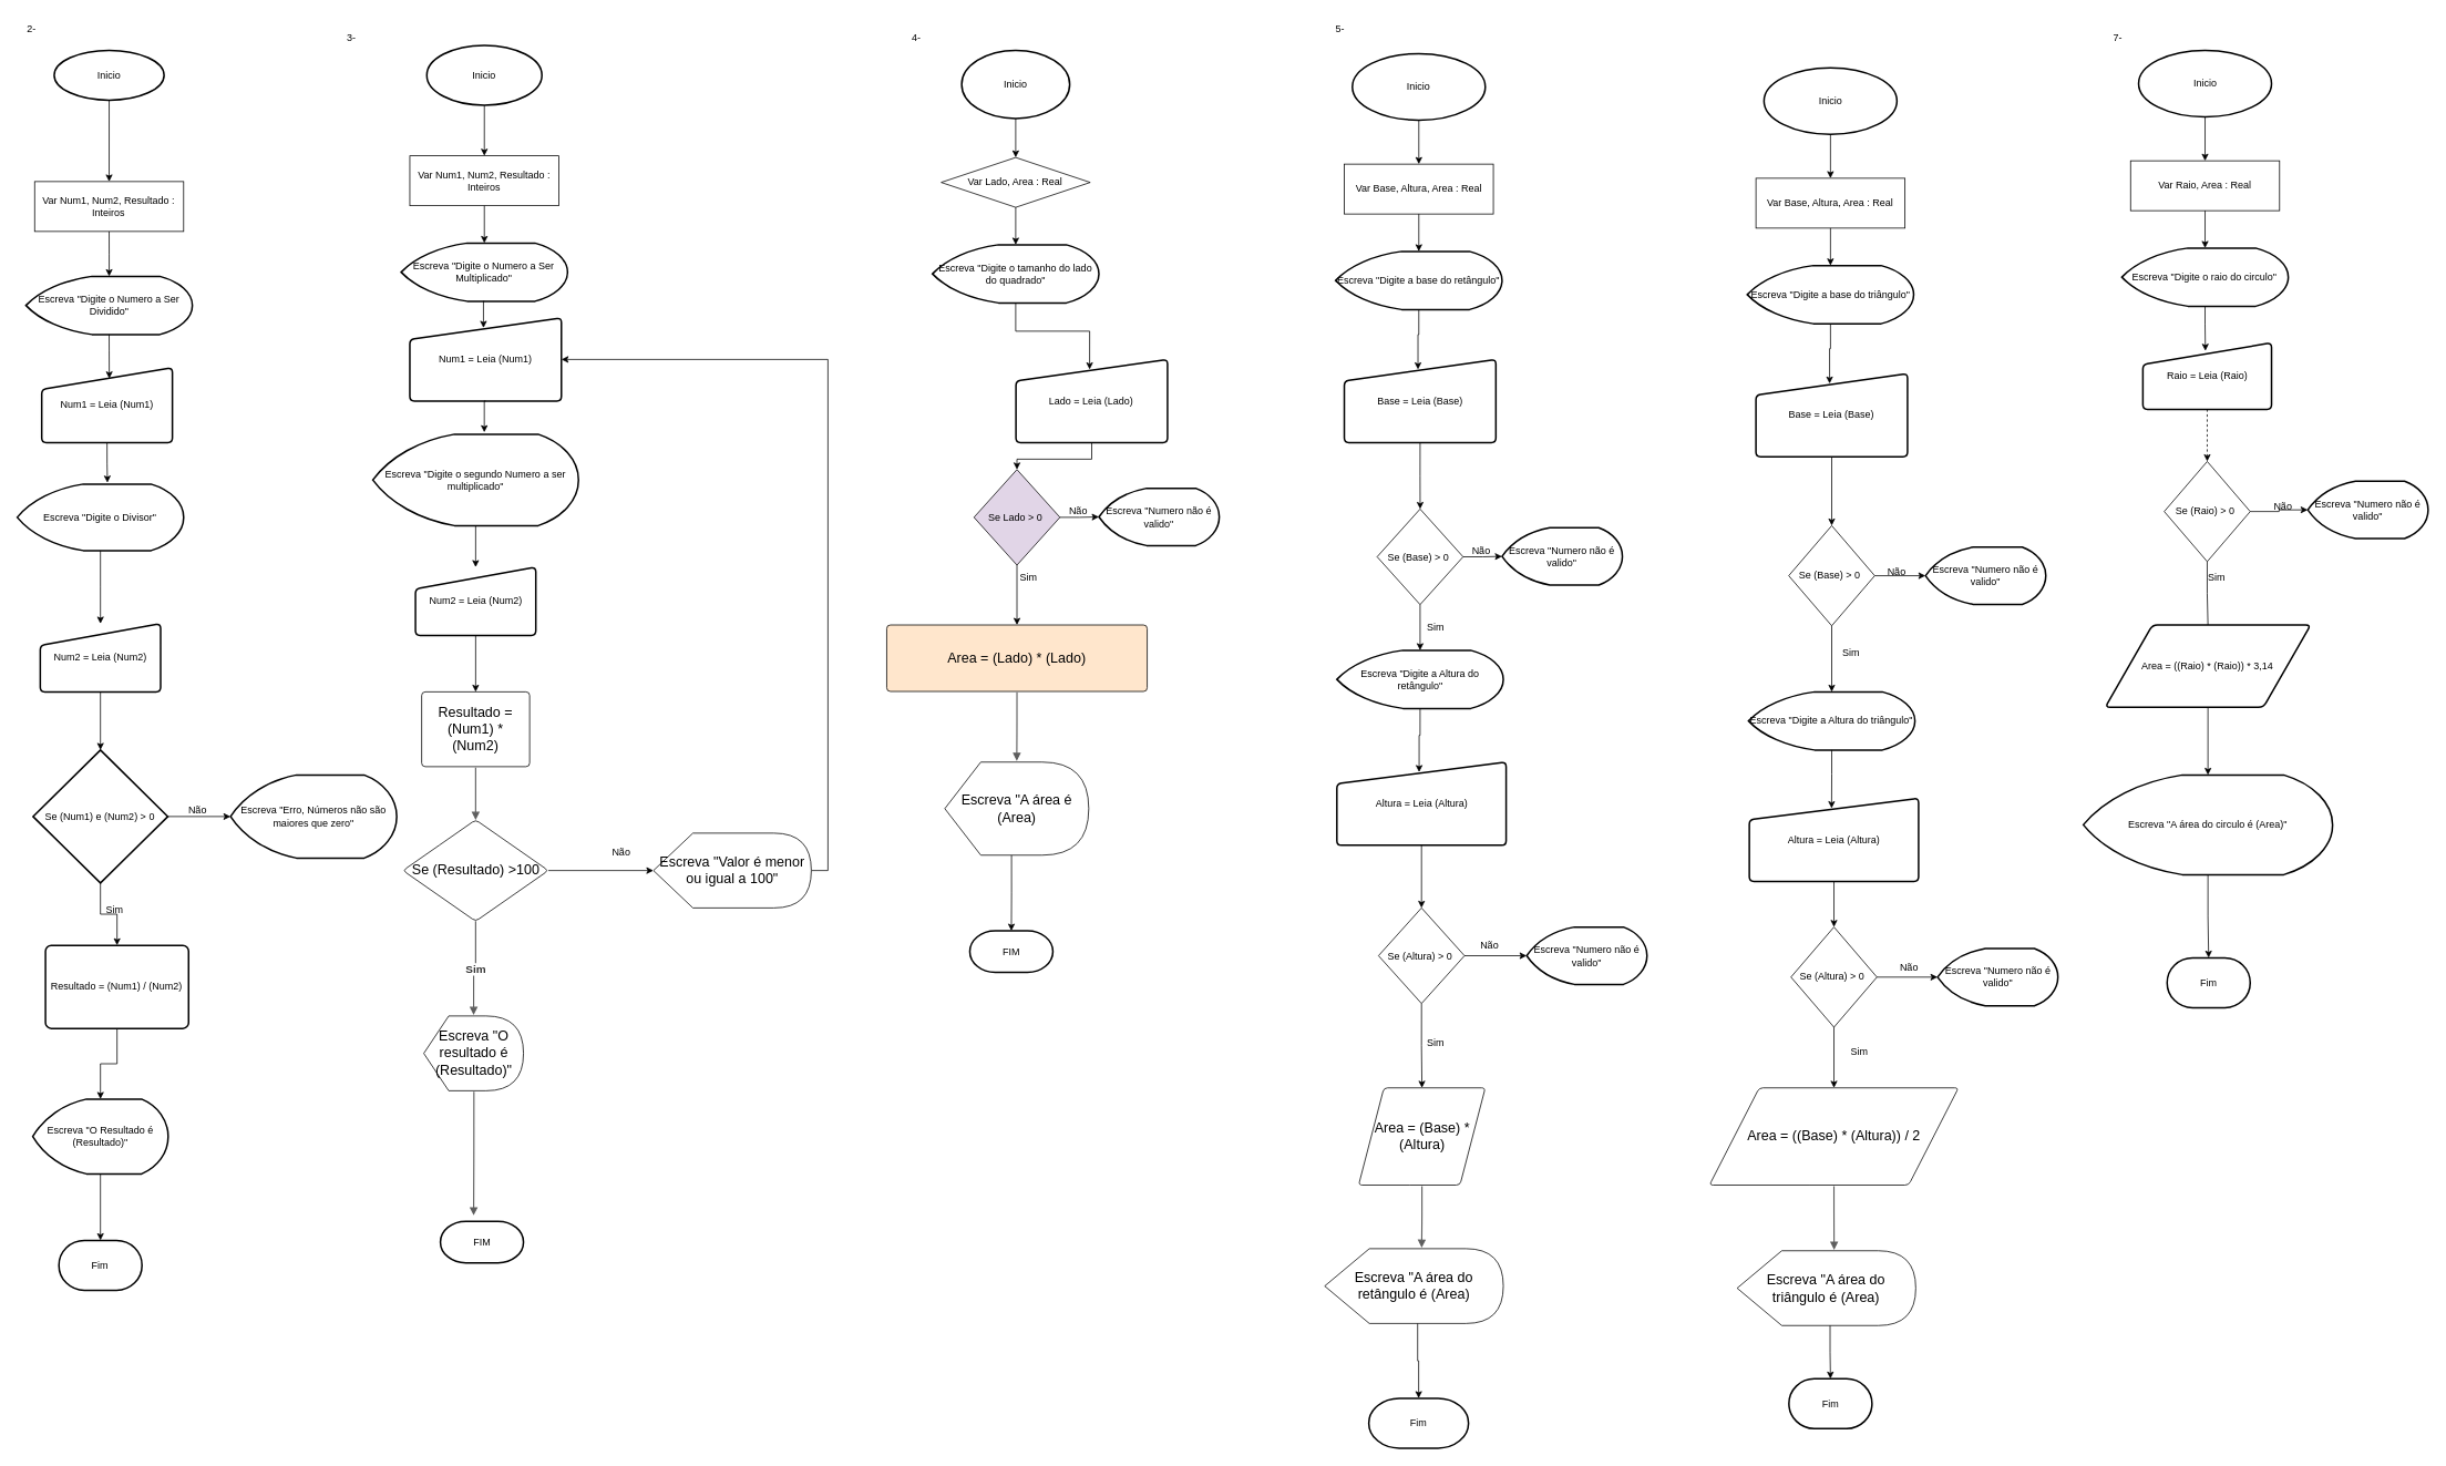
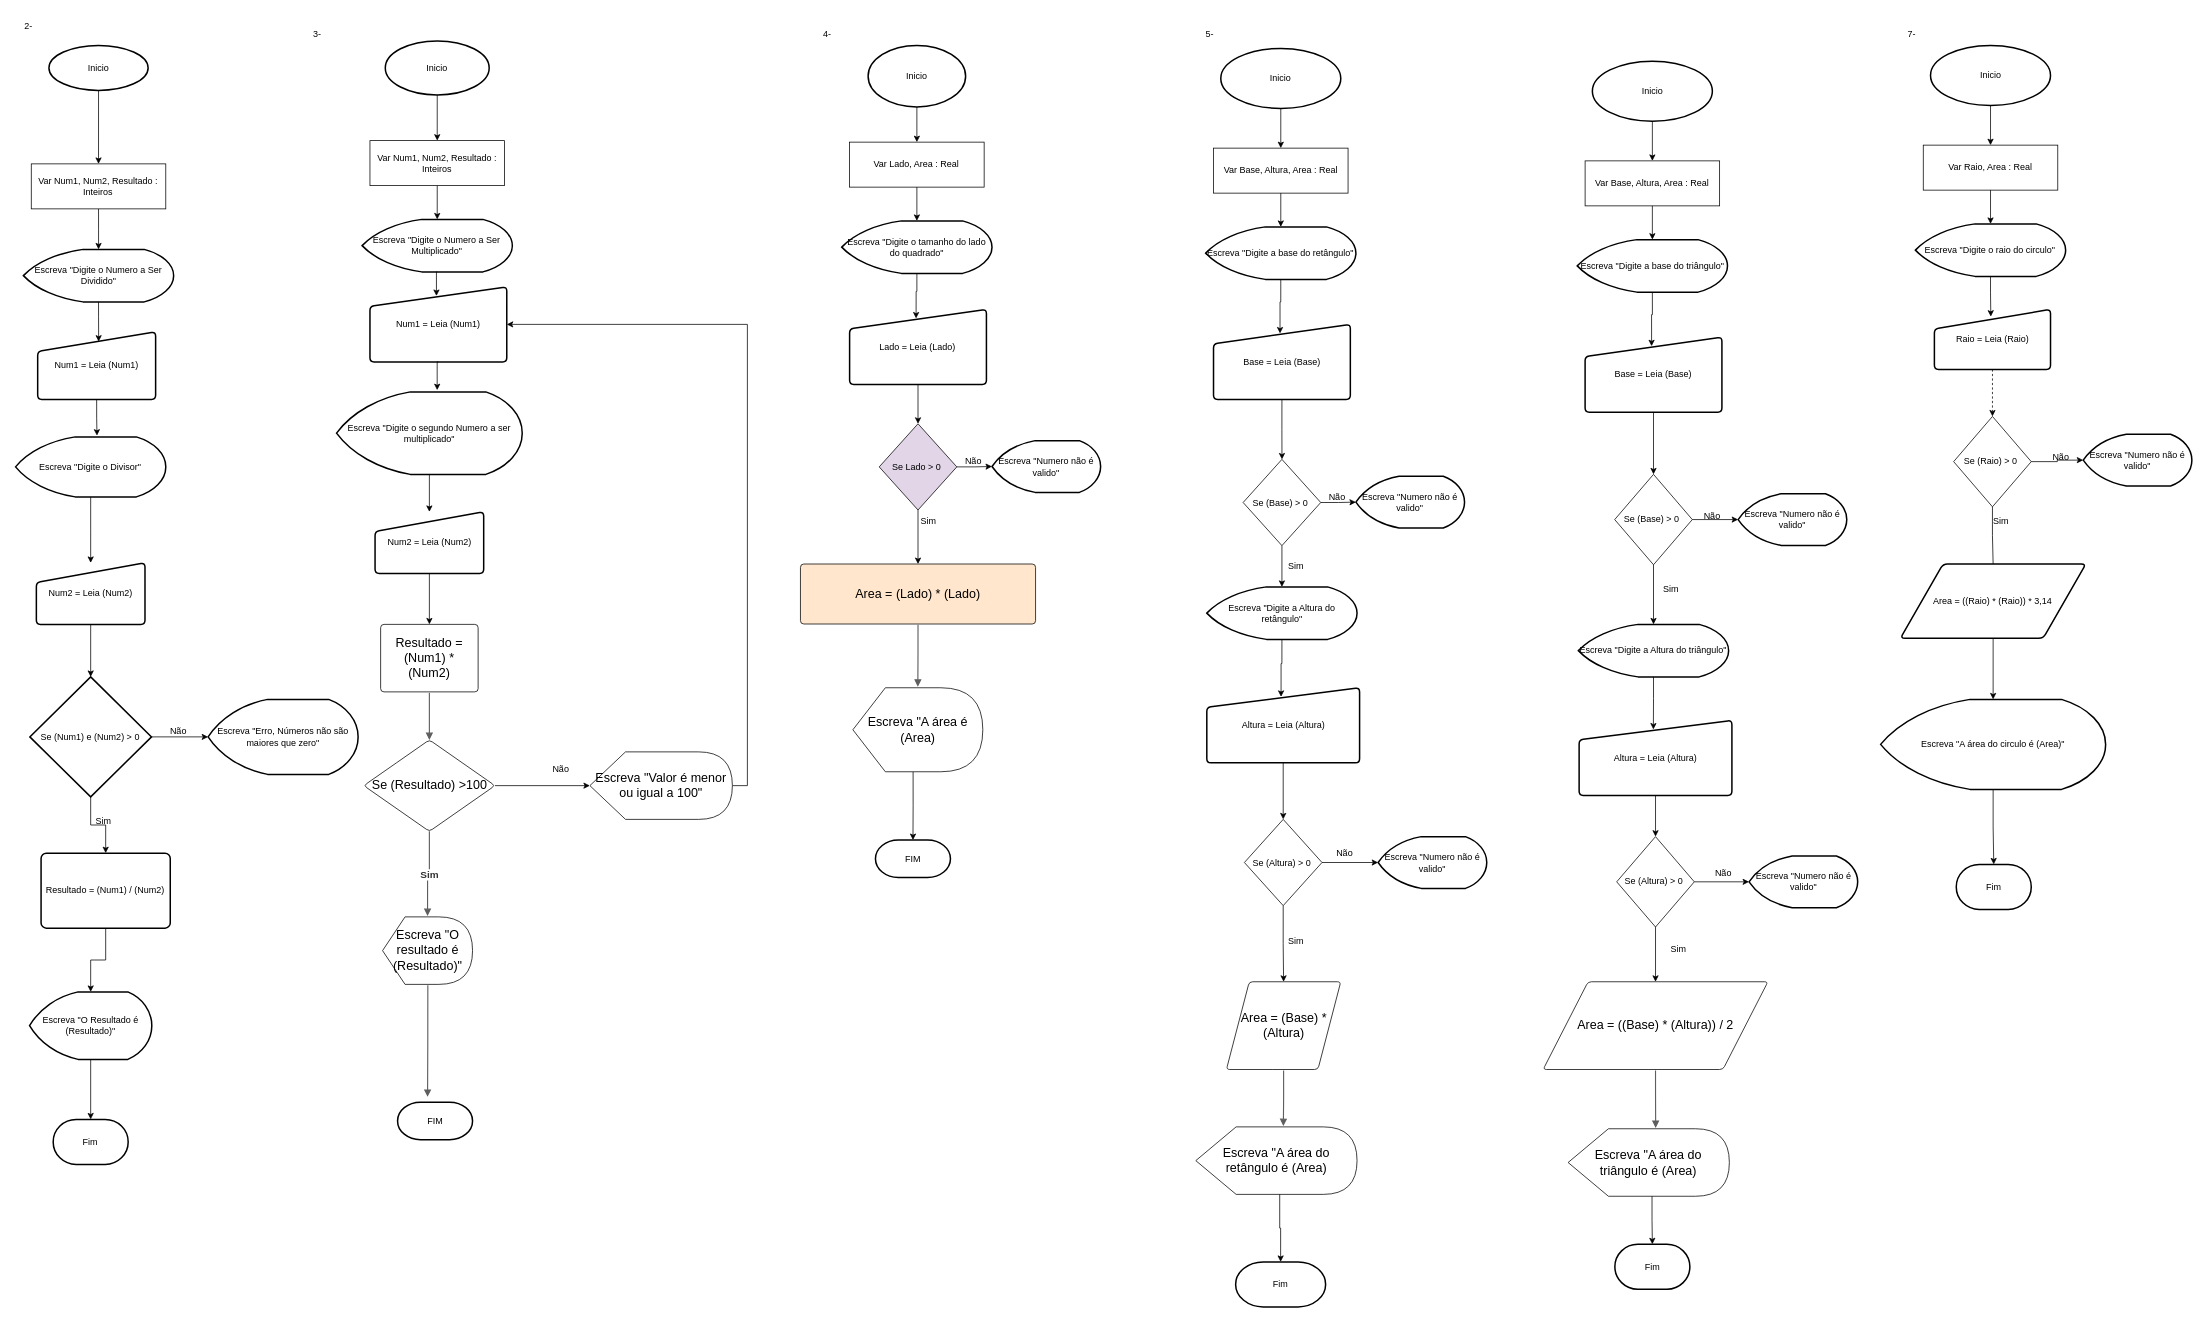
- <mxCell id="20" value="5-" style="text;html=1;align=center;verticalAlign=middle;resizable=0;points=[];autosize=1;strokeColor=none;fillColor=none;" parent="1" vertex="1"><mxGeometry x="1597.22" y="20" width="30" height="30" as="geometry" /></mxCell>
+ <mxCell id="20" value="5-" style="text;html=1;align=center;verticalAlign=middle;resizable=0;points=[];autosize=1;strokeColor=none;fillColor=none;" parent="1" vertex="1"><mxGeometry x="1597.22" y="30" width="30" height="30" as="geometry" /></mxCell>
- <mxCell id="63" value="Var Lado, Area : Real" style="rhombus;whiteSpace=wrap;html=1;" parent="1" vertex="1"><mxGeometry x="1132.31" y="189" width="179.38" height="60" as="geometry" /></mxCell>
+ <mxCell id="63" value="Var Lado, Area : Real" style="rounded=0;whiteSpace=wrap;html=1;" parent="1" vertex="1"><mxGeometry x="1132.31" y="189" width="179.38" height="60" as="geometry" /></mxCell>
- <mxCell id="65" value="Lado = Leia (Lado)" style="html=1;strokeWidth=2;shape=manualInput;whiteSpace=wrap;rounded=1;size=26;arcSize=11;" parent="1" vertex="1"><mxGeometry x="1222.31" y="432" width="182.42" height="100" as="geometry" /></mxCell>
+ <mxCell id="65" value="Lado = Leia (Lado)" style="html=1;strokeWidth=2;shape=manualInput;whiteSpace=wrap;rounded=1;size=26;arcSize=11;" parent="1" vertex="1"><mxGeometry x="1132.31" y="412" width="182.42" height="100" as="geometry" /></mxCell>
